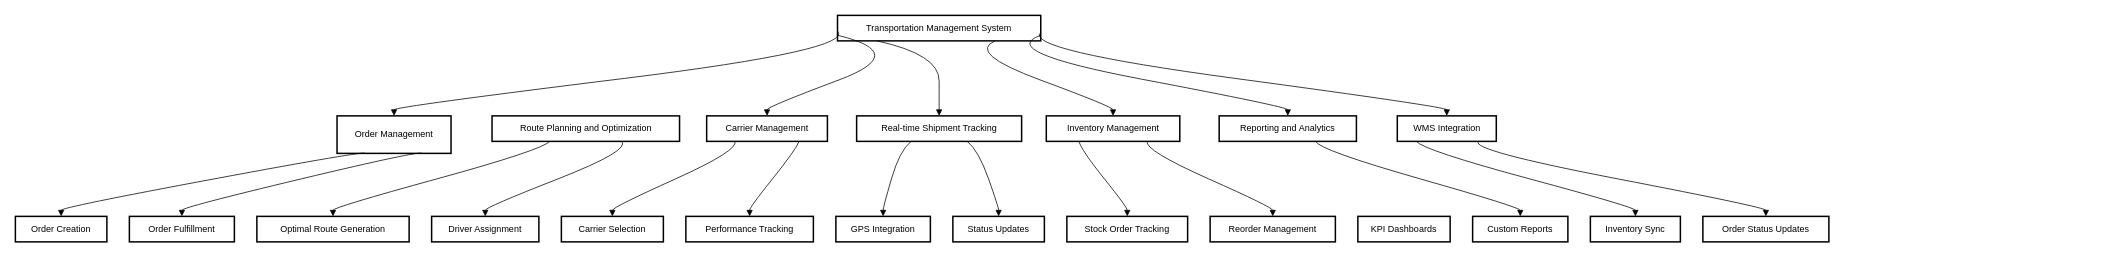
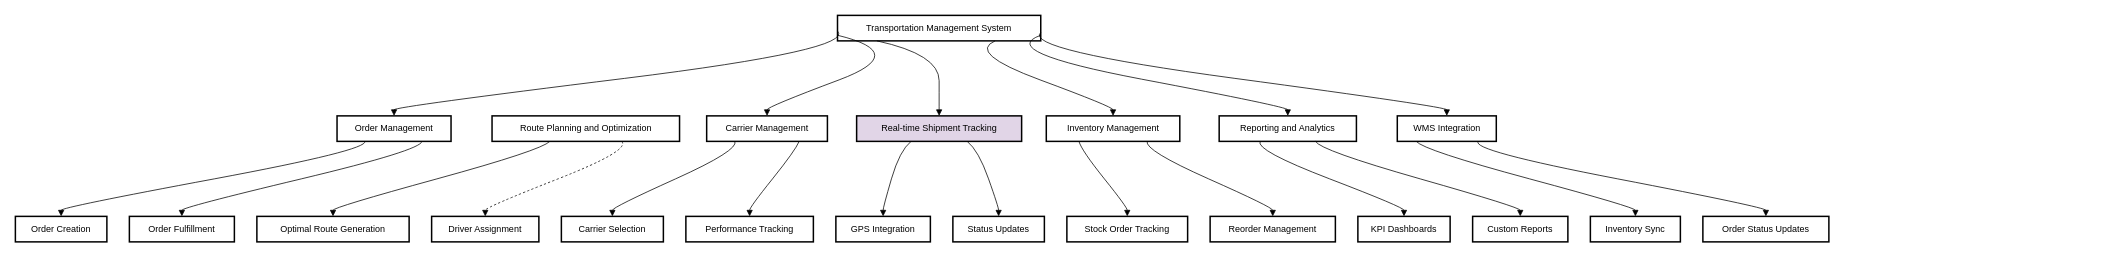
- <mxCell id="6" value="Real-time Shipment Tracking" style="whiteSpace=wrap;strokeWidth=2;" parent="1" vertex="1"><mxGeometry x="1141.667" y="154" width="220" height="34" as="geometry" /></mxCell>
+ <mxCell id="6" value="Real-time Shipment Tracking" style="whiteSpace=wrap;strokeWidth=2;fillColor=#e1d5e7;" parent="1" vertex="1"><mxGeometry x="1141.667" y="154" width="220" height="34" as="geometry" /></mxCell>
- <mxCell id="3" value="Order Management" style="whiteSpace=wrap;strokeWidth=2;" parent="1" vertex="1"><mxGeometry x="448.889" y="154" width="152" height="50" as="geometry" /></mxCell>
+ <mxCell id="3" value="Order Management" style="whiteSpace=wrap;strokeWidth=2;" parent="1" vertex="1"><mxGeometry x="448.889" y="154" width="152" height="34" as="geometry" /></mxCell>
- <mxCell id="33" value="" style="curved=1;startArrow=none;endArrow=block;exitX=0.68;exitY=0.97;entryX=0.5;entryY=0;rounded=0;noEdgeStyle=1;orthogonal=1;" parent="1" source="4" target="13" edge="1"><mxGeometry relative="1" as="geometry"><Array as="points"><mxPoint x="840.556" y="200" /><mxPoint x="646.5" y="276" /></Array></mxGeometry></mxCell>
+ <mxCell id="33" value="" style="curved=1;startArrow=none;endArrow=block;exitX=0.68;exitY=0.97;entryX=0.5;entryY=0;rounded=0;noEdgeStyle=1;orthogonal=1;dashed=1;" parent="1" source="4" target="13" edge="1"><mxGeometry relative="1" as="geometry"><Array as="points"><mxPoint x="840.556" y="200" /><mxPoint x="646.5" y="276" /></Array></mxGeometry></mxCell>
+ <mxCell id="40" value="" style="curved=1;startArrow=none;endArrow=block;exitX=0.31;exitY=0.97;entryX=0.5;entryY=0;rounded=0;noEdgeStyle=1;orthogonal=1;" parent="1" source="8" target="20" edge="1"><mxGeometry relative="1" as="geometry"><Array as="points"><mxPoint x="1673.306" y="200" /><mxPoint x="1871.5" y="276" /></Array></mxGeometry></mxCell>
